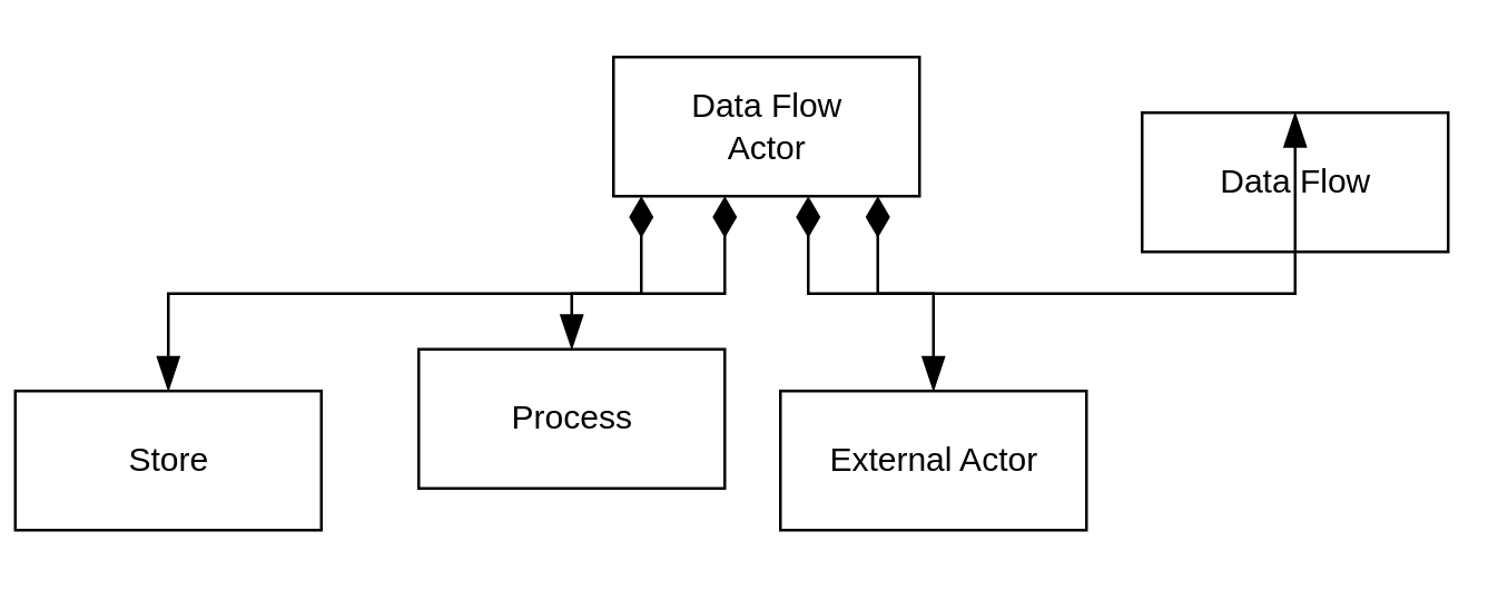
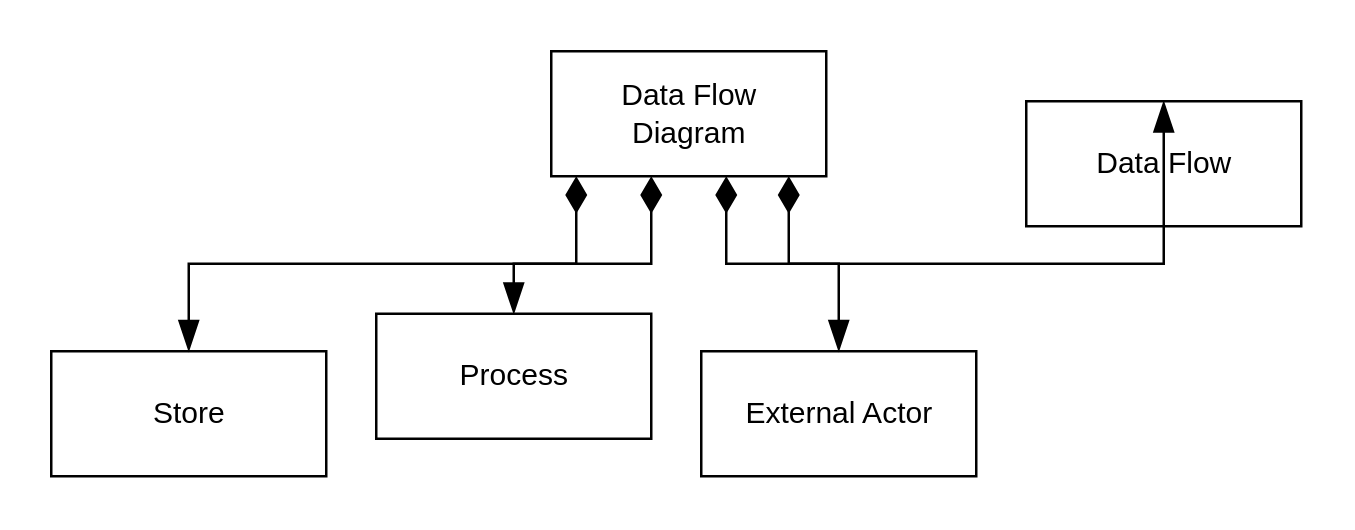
- <mxCell id="2" value="Data Flow&lt;br&gt;Actor" style="html=1;" parent="1" vertex="1"><mxGeometry x="220" y="20" width="110" height="50" as="geometry" /></mxCell>
+ <mxCell id="2" value="Data Flow&lt;br&gt;Diagram" style="html=1;" parent="1" vertex="1"><mxGeometry x="220" y="20" width="110" height="50" as="geometry" /></mxCell>
- <mxCell id="3" value="Store" style="html=1;" parent="1" vertex="1"><mxGeometry x="5" y="140" width="110" height="50" as="geometry" /></mxCell>
+ <mxCell id="3" value="Store" style="html=1;" parent="1" vertex="1"><mxGeometry x="20" y="140" width="110" height="50" as="geometry" /></mxCell>
